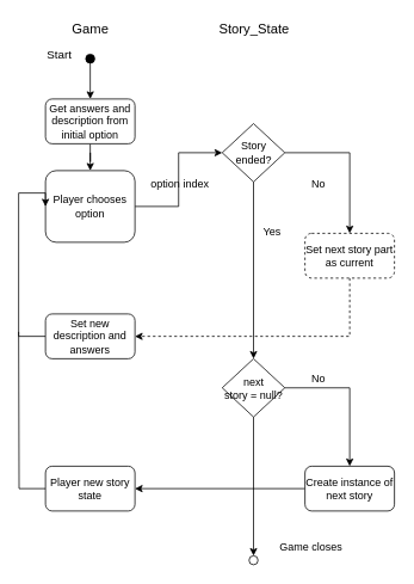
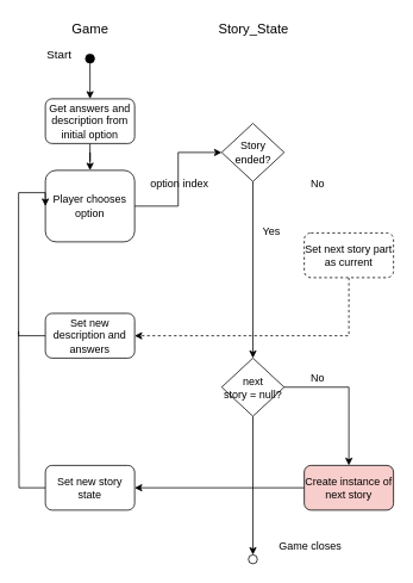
- <mxCell id="12" style="edgeStyle=orthogonalEdgeStyle;rounded=0;orthogonalLoop=1;jettySize=auto;html=1;entryX=0.5;entryY=0;entryDx=0;entryDy=0;" parent="1" source="14" target="16" edge="1"><mxGeometry relative="1" as="geometry" /></mxCell>
- <mxCell id="24" value="Player new story state" style="rounded=1;whiteSpace=wrap;html=1;fillColor=#FFFFFF;strokeColor=#000000;" parent="1" vertex="1"><mxGeometry x="50" y="520" width="100" height="50" as="geometry" /></mxCell>
+ <mxCell id="24" value="Set new story state" style="rounded=1;whiteSpace=wrap;html=1;fillColor=#FFFFFF;strokeColor=#000000;" parent="1" vertex="1"><mxGeometry x="50" y="520" width="100" height="50" as="geometry" /></mxCell>
- <mxCell id="21" value="Create instance of next story" style="rounded=1;whiteSpace=wrap;html=1;fillColor=#FFFFFF;strokeColor=#000000;" parent="1" vertex="1"><mxGeometry x="340" y="520" width="100" height="50" as="geometry" /></mxCell>
+ <mxCell id="21" value="Create instance of next story" style="rounded=1;whiteSpace=wrap;html=1;fillColor=#f8cecc;strokeColor=#000000;" parent="1" vertex="1"><mxGeometry x="340" y="520" width="100" height="50" as="geometry" /></mxCell>
